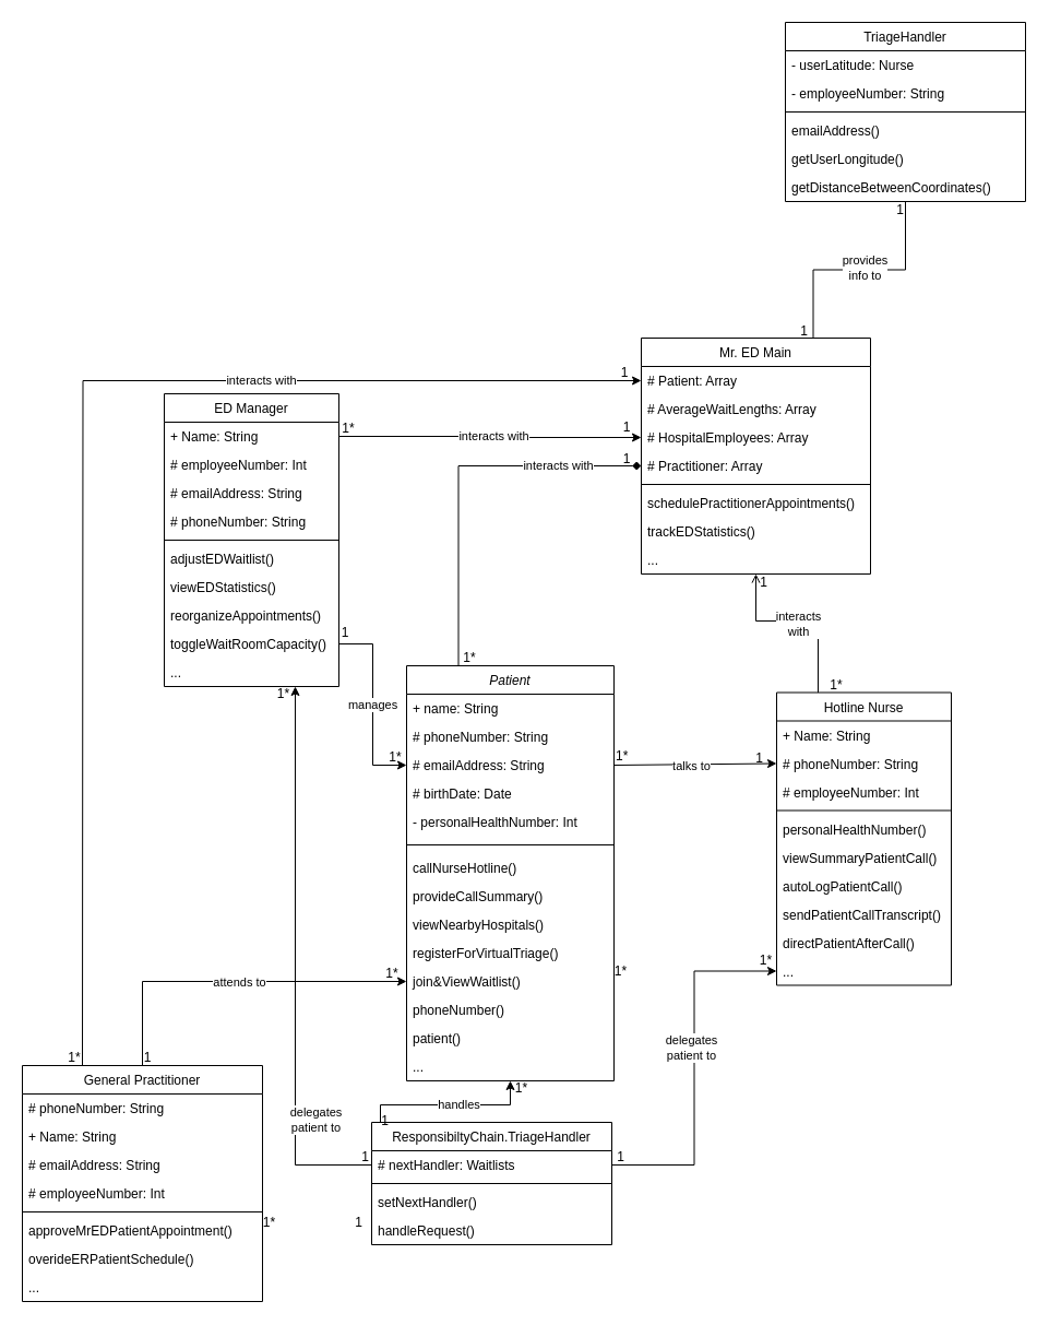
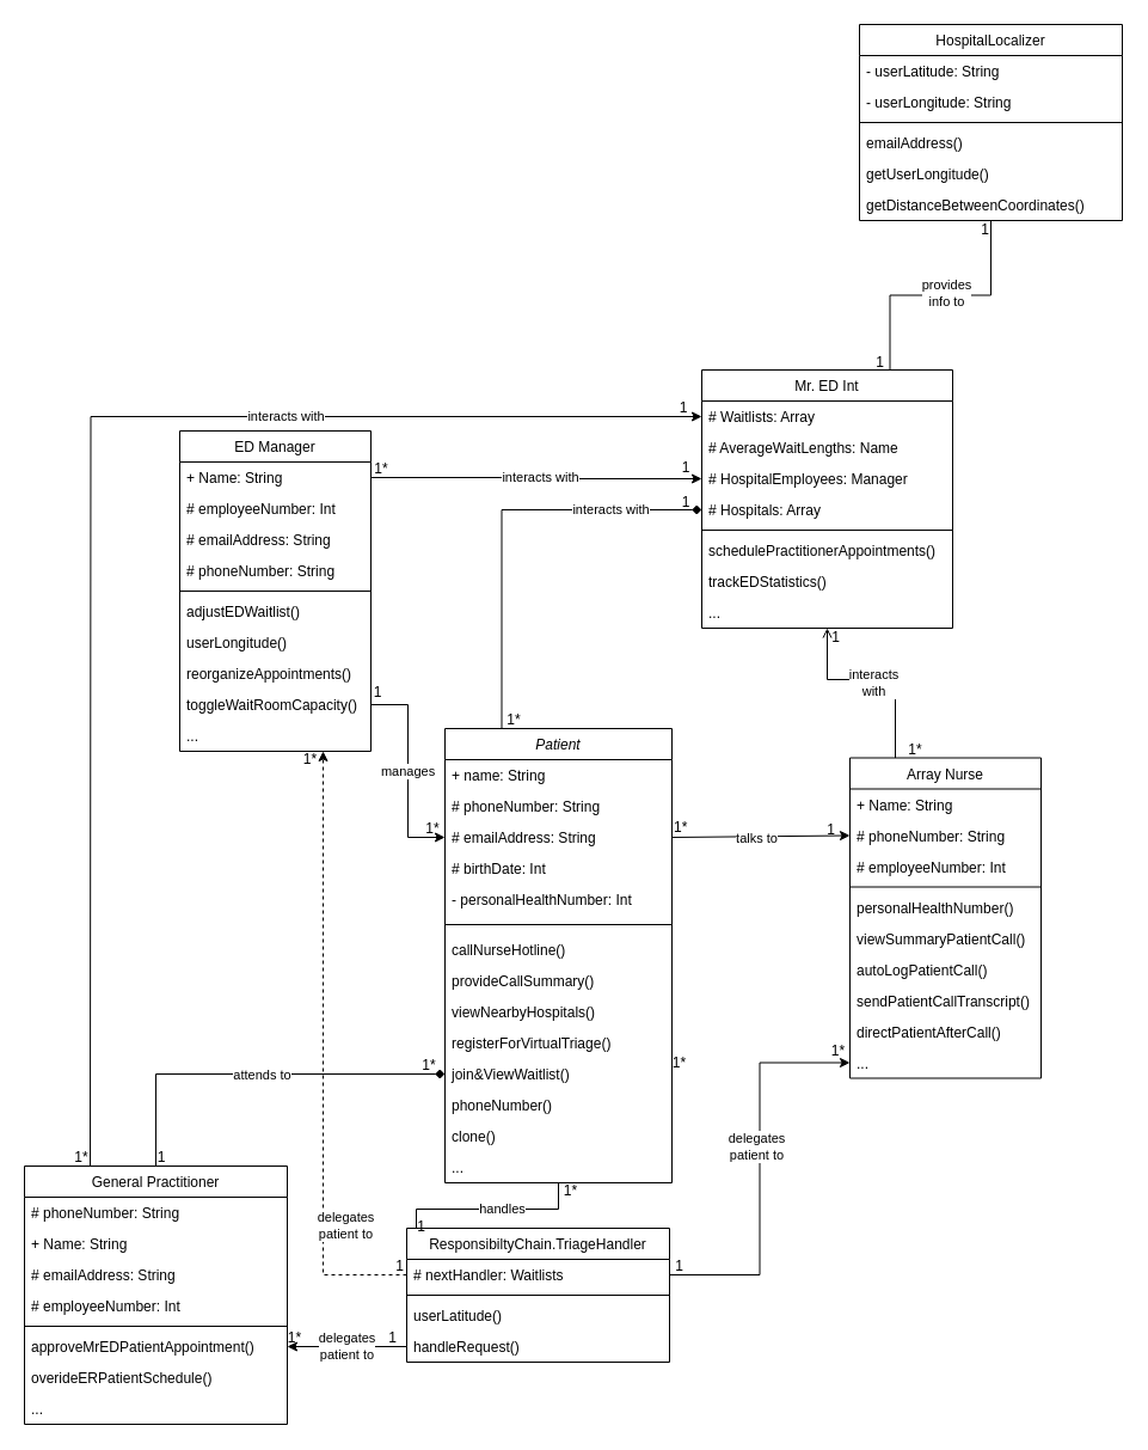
- <mxCell id="70" value="TriageHandler" style="swimlane;fontStyle=0;align=center;verticalAlign=top;childLayout=stackLayout;horizontal=1;startSize=26;horizontalStack=0;resizeParent=1;resizeLast=0;collapsible=1;marginBottom=0;rounded=0;shadow=0;strokeWidth=1;" parent="1" vertex="1"><mxGeometry x="719" y="20" width="220" height="164" as="geometry"><mxRectangle x="550" y="140" width="160" height="26" as="alternateBounds" /></mxGeometry></mxCell>
+ <mxCell id="70" value="HospitalLocalizer" style="swimlane;fontStyle=0;align=center;verticalAlign=top;childLayout=stackLayout;horizontal=1;startSize=26;horizontalStack=0;resizeParent=1;resizeLast=0;collapsible=1;marginBottom=0;rounded=0;shadow=0;strokeWidth=1;" parent="1" vertex="1"><mxGeometry x="719" y="20" width="220" height="164" as="geometry"><mxRectangle x="550" y="140" width="160" height="26" as="alternateBounds" /></mxGeometry></mxCell>
- <mxCell id="71" value="- userLatitude: Nurse" style="text;align=left;verticalAlign=top;spacingLeft=4;spacingRight=4;overflow=hidden;rotatable=0;points=[[0,0.5],[1,0.5]];portConstraint=eastwest;rounded=0;shadow=0;html=0;" parent="70" vertex="1"><mxGeometry y="26" width="220" height="26" as="geometry" /></mxCell>
+ <mxCell id="71" value="- userLatitude: String" style="text;align=left;verticalAlign=top;spacingLeft=4;spacingRight=4;overflow=hidden;rotatable=0;points=[[0,0.5],[1,0.5]];portConstraint=eastwest;rounded=0;shadow=0;html=0;" parent="70" vertex="1"><mxGeometry y="26" width="220" height="26" as="geometry" /></mxCell>
- <mxCell id="72" value="- employeeNumber: String" style="text;align=left;verticalAlign=top;spacingLeft=4;spacingRight=4;overflow=hidden;rotatable=0;points=[[0,0.5],[1,0.5]];portConstraint=eastwest;rounded=0;shadow=0;html=0;" parent="70" vertex="1"><mxGeometry y="52" width="220" height="26" as="geometry" /></mxCell>
+ <mxCell id="72" value="- userLongitude: String" style="text;align=left;verticalAlign=top;spacingLeft=4;spacingRight=4;overflow=hidden;rotatable=0;points=[[0,0.5],[1,0.5]];portConstraint=eastwest;rounded=0;shadow=0;html=0;" parent="70" vertex="1"><mxGeometry y="52" width="220" height="26" as="geometry" /></mxCell>
- <mxCell id="54" value="Mr. ED Main" style="swimlane;fontStyle=0;align=center;verticalAlign=top;childLayout=stackLayout;horizontal=1;startSize=26;horizontalStack=0;resizeParent=1;resizeLast=0;collapsible=1;marginBottom=0;rounded=0;shadow=0;strokeWidth=1;" parent="53" vertex="1"><mxGeometry x="45" width="210" height="216" as="geometry"><mxRectangle x="550" y="140" width="160" height="26" as="alternateBounds" /></mxGeometry></mxCell>
+ <mxCell id="54" value="Mr. ED Int" style="swimlane;fontStyle=0;align=center;verticalAlign=top;childLayout=stackLayout;horizontal=1;startSize=26;horizontalStack=0;resizeParent=1;resizeLast=0;collapsible=1;marginBottom=0;rounded=0;shadow=0;strokeWidth=1;" parent="53" vertex="1"><mxGeometry x="45" width="210" height="216" as="geometry"><mxRectangle x="550" y="140" width="160" height="26" as="alternateBounds" /></mxGeometry></mxCell>
- <mxCell id="55" value="# Patient: Array " style="text;align=left;verticalAlign=top;spacingLeft=4;spacingRight=4;overflow=hidden;rotatable=0;points=[[0,0.5],[1,0.5]];portConstraint=eastwest;rounded=0;shadow=0;html=0;" parent="54" vertex="1"><mxGeometry y="26" width="210" height="26" as="geometry" /></mxCell>
+ <mxCell id="55" value="# Waitlists: Array " style="text;align=left;verticalAlign=top;spacingLeft=4;spacingRight=4;overflow=hidden;rotatable=0;points=[[0,0.5],[1,0.5]];portConstraint=eastwest;rounded=0;shadow=0;html=0;" parent="54" vertex="1"><mxGeometry y="26" width="210" height="26" as="geometry" /></mxCell>
- <mxCell id="56" value="# AverageWaitLengths: Array " style="text;align=left;verticalAlign=top;spacingLeft=4;spacingRight=4;overflow=hidden;rotatable=0;points=[[0,0.5],[1,0.5]];portConstraint=eastwest;rounded=0;shadow=0;html=0;" parent="54" vertex="1"><mxGeometry y="52" width="210" height="26" as="geometry" /></mxCell>
+ <mxCell id="56" value="# AverageWaitLengths: Name " style="text;align=left;verticalAlign=top;spacingLeft=4;spacingRight=4;overflow=hidden;rotatable=0;points=[[0,0.5],[1,0.5]];portConstraint=eastwest;rounded=0;shadow=0;html=0;" parent="54" vertex="1"><mxGeometry y="52" width="210" height="26" as="geometry" /></mxCell>
- <mxCell id="57" value="# HospitalEmployees: Array " style="text;align=left;verticalAlign=top;spacingLeft=4;spacingRight=4;overflow=hidden;rotatable=0;points=[[0,0.5],[1,0.5]];portConstraint=eastwest;rounded=0;shadow=0;html=0;" parent="54" vertex="1"><mxGeometry y="78" width="210" height="26" as="geometry" /></mxCell>
+ <mxCell id="57" value="# HospitalEmployees: Manager " style="text;align=left;verticalAlign=top;spacingLeft=4;spacingRight=4;overflow=hidden;rotatable=0;points=[[0,0.5],[1,0.5]];portConstraint=eastwest;rounded=0;shadow=0;html=0;" parent="54" vertex="1"><mxGeometry y="78" width="210" height="26" as="geometry" /></mxCell>
- <mxCell id="58" value="# Practitioner: Array " style="text;align=left;verticalAlign=top;spacingLeft=4;spacingRight=4;overflow=hidden;rotatable=0;points=[[0,0.5],[1,0.5]];portConstraint=eastwest;rounded=0;shadow=0;html=0;" parent="54" vertex="1"><mxGeometry y="104" width="210" height="26" as="geometry" /></mxCell>
+ <mxCell id="58" value="# Hospitals: Array " style="text;align=left;verticalAlign=top;spacingLeft=4;spacingRight=4;overflow=hidden;rotatable=0;points=[[0,0.5],[1,0.5]];portConstraint=eastwest;rounded=0;shadow=0;html=0;" parent="54" vertex="1"><mxGeometry y="104" width="210" height="26" as="geometry" /></mxCell>
- <mxCell id="13" value="viewEDStatistics()&#10;" style="text;align=left;verticalAlign=top;spacingLeft=4;spacingRight=4;overflow=hidden;rotatable=0;points=[[0,0.5],[1,0.5]];portConstraint=eastwest;" parent="6" vertex="1"><mxGeometry y="164" width="160" height="26" as="geometry" /></mxCell>
+ <mxCell id="13" value="userLongitude()&#10;" style="text;align=left;verticalAlign=top;spacingLeft=4;spacingRight=4;overflow=hidden;rotatable=0;points=[[0,0.5],[1,0.5]];portConstraint=eastwest;" parent="6" vertex="1"><mxGeometry y="164" width="160" height="26" as="geometry" /></mxCell>
- <mxCell id="107" value="Hotline Nurse" style="swimlane;fontStyle=0;align=center;verticalAlign=top;childLayout=stackLayout;horizontal=1;startSize=26;horizontalStack=0;resizeParent=1;resizeLast=0;collapsible=1;marginBottom=0;rounded=0;shadow=0;strokeWidth=1;" parent="106" vertex="1"><mxGeometry x="22" y="22" width="160" height="268" as="geometry"><mxRectangle x="550" y="140" width="160" height="26" as="alternateBounds" /></mxGeometry></mxCell>
+ <mxCell id="107" value="Array Nurse" style="swimlane;fontStyle=0;align=center;verticalAlign=top;childLayout=stackLayout;horizontal=1;startSize=26;horizontalStack=0;resizeParent=1;resizeLast=0;collapsible=1;marginBottom=0;rounded=0;shadow=0;strokeWidth=1;" parent="106" vertex="1"><mxGeometry x="22" y="22" width="160" height="268" as="geometry"><mxRectangle x="550" y="140" width="160" height="26" as="alternateBounds" /></mxGeometry></mxCell>
- <mxCell id="84" value="# birthDate: Date" style="text;align=left;verticalAlign=top;spacingLeft=4;spacingRight=4;overflow=hidden;rotatable=0;points=[[0,0.5],[1,0.5]];portConstraint=eastwest;" parent="80" vertex="1"><mxGeometry y="104" width="190" height="26" as="geometry" /></mxCell>
+ <mxCell id="84" value="# birthDate: Int" style="text;align=left;verticalAlign=top;spacingLeft=4;spacingRight=4;overflow=hidden;rotatable=0;points=[[0,0.5],[1,0.5]];portConstraint=eastwest;" parent="80" vertex="1"><mxGeometry y="104" width="190" height="26" as="geometry" /></mxCell>
- <mxCell id="51" style="edgeStyle=orthogonalEdgeStyle;rounded=0;orthogonalLoop=1;jettySize=auto;html=1;entryX=0.75;entryY=1;entryDx=0;entryDy=0;" parent="1" source="27" target="6" edge="1"><mxGeometry relative="1" as="geometry"><mxPoint x="291.222" y="587.901" as="targetPoint" /></mxGeometry></mxCell>
+ <mxCell id="51" style="edgeStyle=orthogonalEdgeStyle;rounded=0;orthogonalLoop=1;jettySize=auto;html=1;entryX=0.75;entryY=1;entryDx=0;entryDy=0;dashed=1;" parent="1" source="27" target="6" edge="1"><mxGeometry relative="1" as="geometry"><mxPoint x="291.222" y="587.901" as="targetPoint" /></mxGeometry></mxCell>
- <mxCell id="47" style="edgeStyle=orthogonalEdgeStyle;rounded=0;orthogonalLoop=1;jettySize=auto;html=1;entryX=0;entryY=0.5;entryDx=0;entryDy=0;" parent="1" source="33" target="91" edge="1"><mxGeometry relative="1" as="geometry" /></mxCell>
+ <mxCell id="47" style="edgeStyle=orthogonalEdgeStyle;rounded=0;orthogonalLoop=1;jettySize=auto;html=1;entryX=0;entryY=0.5;entryDx=0;entryDy=0;endArrow=diamond;" parent="1" source="33" target="91" edge="1"><mxGeometry relative="1" as="geometry" /></mxCell>
- <mxCell id="93" value="patient()" style="text;align=left;verticalAlign=top;spacingLeft=4;spacingRight=4;overflow=hidden;rotatable=0;points=[[0,0.5],[1,0.5]];portConstraint=eastwest;" parent="80" vertex="1"><mxGeometry y="328" width="190" height="26" as="geometry" /></mxCell>
+ <mxCell id="93" value="clone()" style="text;align=left;verticalAlign=top;spacingLeft=4;spacingRight=4;overflow=hidden;rotatable=0;points=[[0,0.5],[1,0.5]];portConstraint=eastwest;" parent="80" vertex="1"><mxGeometry y="328" width="190" height="26" as="geometry" /></mxCell>
- <mxCell id="24" style="edgeStyle=orthogonalEdgeStyle;rounded=0;orthogonalLoop=1;jettySize=auto;html=1;entryX=0.5;entryY=1;entryDx=0;entryDy=0;" parent="1" source="26" target="80" edge="1"><mxGeometry relative="1" as="geometry"><Array as="points"><mxPoint x="348" y="1011" /><mxPoint x="467" y="1011" /></Array></mxGeometry></mxCell>
+ <mxCell id="24" style="edgeStyle=orthogonalEdgeStyle;rounded=0;orthogonalLoop=1;jettySize=auto;html=1;entryX=0.5;entryY=1;entryDx=0;entryDy=0;endArrow=none;" parent="1" source="26" target="80" edge="1"><mxGeometry relative="1" as="geometry"><Array as="points"><mxPoint x="348" y="1011" /><mxPoint x="467" y="1011" /></Array></mxGeometry></mxCell>
- <mxCell id="29" value="setNextHandler()" style="text;align=left;verticalAlign=top;spacingLeft=4;spacingRight=4;overflow=hidden;rotatable=0;points=[[0,0.5],[1,0.5]];portConstraint=eastwest;" parent="26" vertex="1"><mxGeometry y="60" width="220" height="26" as="geometry" /></mxCell>
+ <mxCell id="29" value="userLatitude()" style="text;align=left;verticalAlign=top;spacingLeft=4;spacingRight=4;overflow=hidden;rotatable=0;points=[[0,0.5],[1,0.5]];portConstraint=eastwest;" parent="26" vertex="1"><mxGeometry y="60" width="220" height="26" as="geometry" /></mxCell>
+ <mxCell id="49" style="rounded=0;orthogonalLoop=1;jettySize=auto;html=1;entryX=1;entryY=0.5;entryDx=0;entryDy=0;exitX=0;exitY=0.5;exitDx=0;exitDy=0;" parent="1" source="30" target="39" edge="1"><mxGeometry relative="1" as="geometry" /></mxCell>
+ <mxCell id="50" value="delegates&lt;div&gt;patient to&lt;/div&gt;" style="edgeLabel;html=1;align=center;verticalAlign=middle;resizable=0;points=[];" parent="49" vertex="1" connectable="0"><mxGeometry x="0.017" y="-1" relative="1" as="geometry"><mxPoint as="offset" /></mxGeometry></mxCell>
